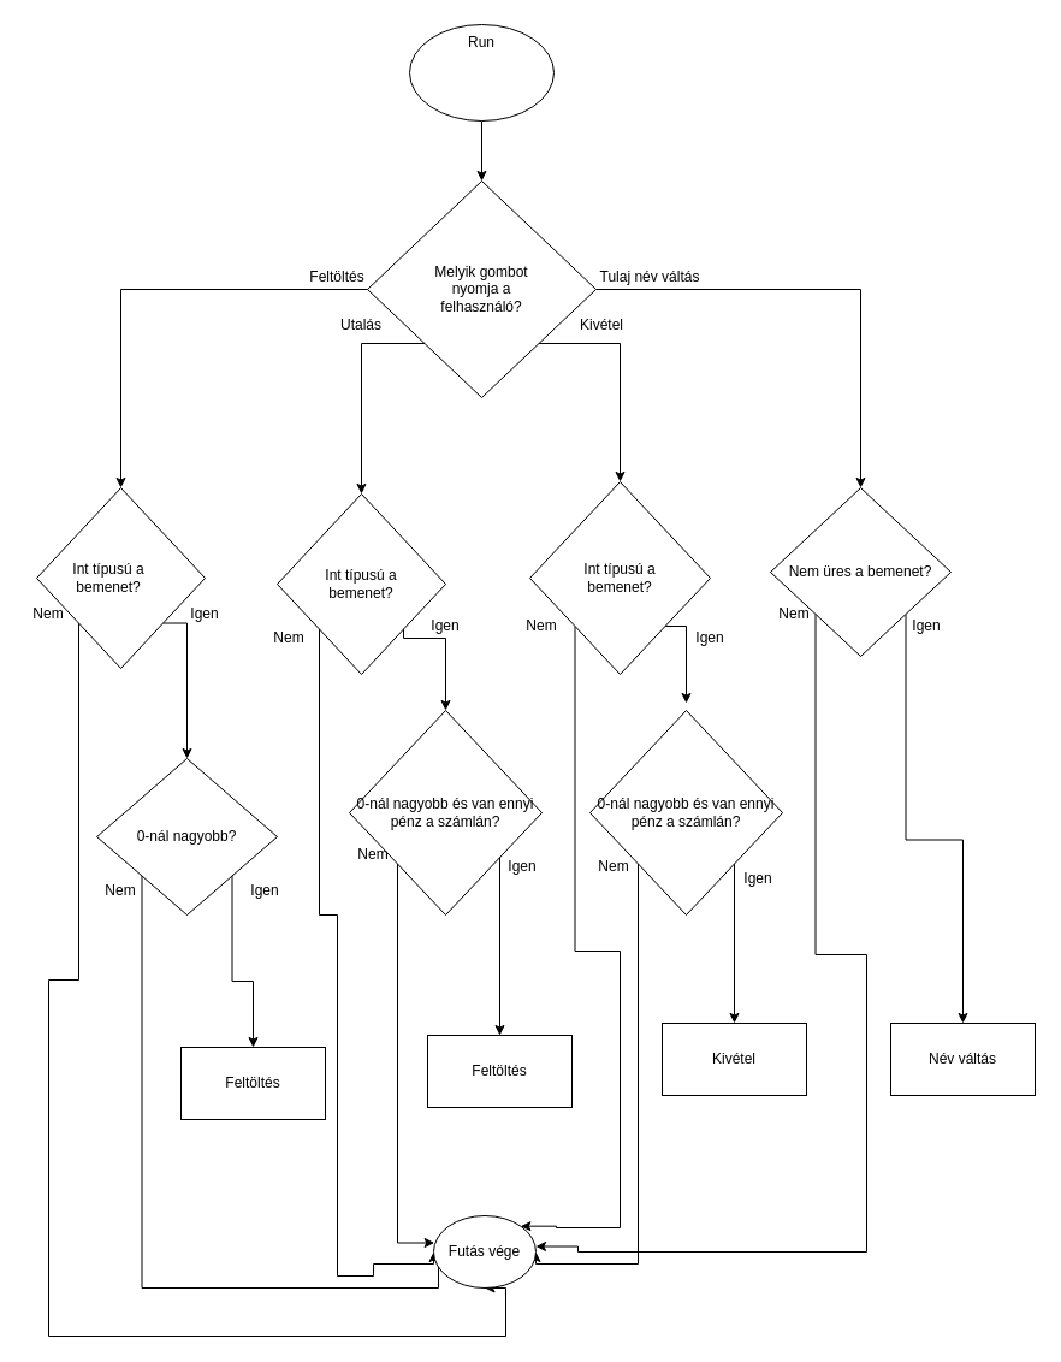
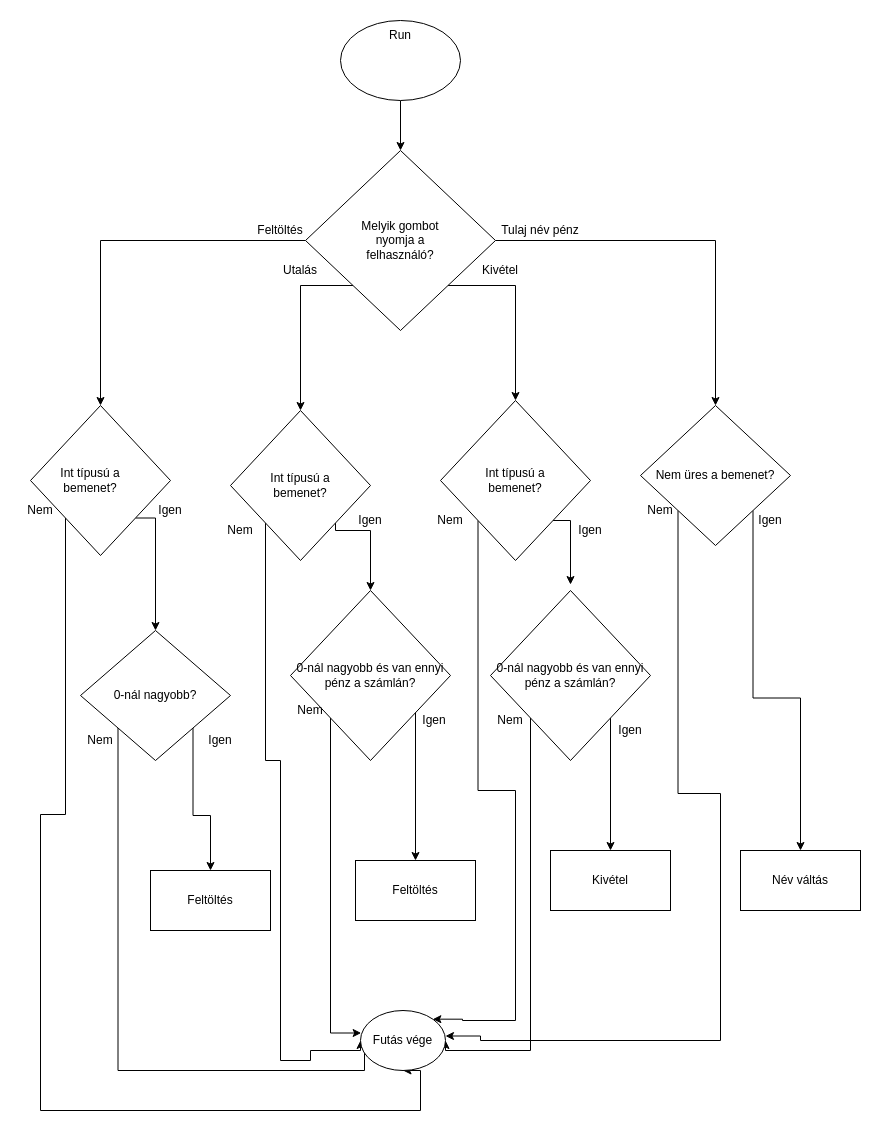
- <mxCell id="26" value="Tulaj név váltás" style="text;html=1;strokeColor=none;fillColor=none;align=center;verticalAlign=middle;whiteSpace=wrap;rounded=0;" vertex="1" parent="1"><mxGeometry x="490" y="220" width="100" height="20" as="geometry" /></mxCell>
+ <mxCell id="26" value="Tulaj név pénz" style="text;html=1;strokeColor=none;fillColor=none;align=center;verticalAlign=middle;whiteSpace=wrap;rounded=0;" vertex="1" parent="1"><mxGeometry x="490" y="220" width="100" height="20" as="geometry" /></mxCell>
